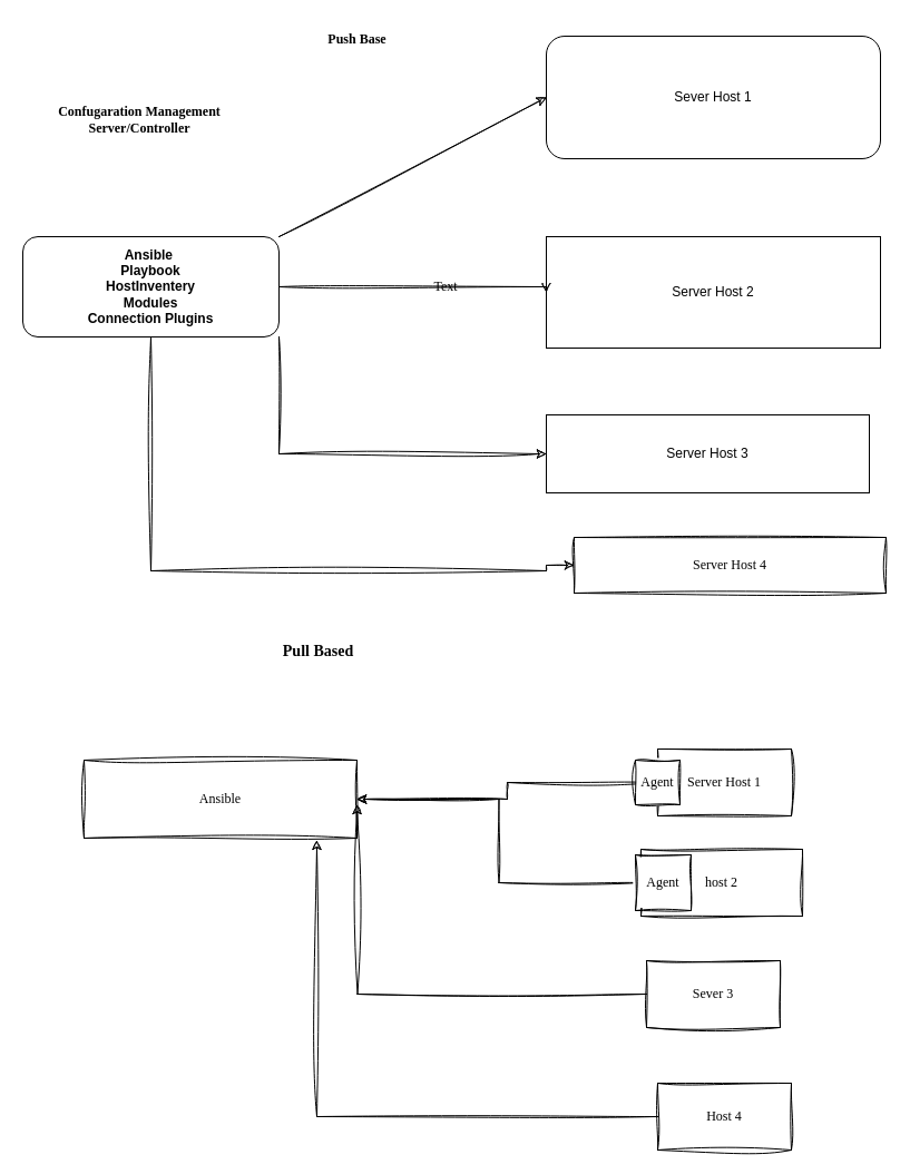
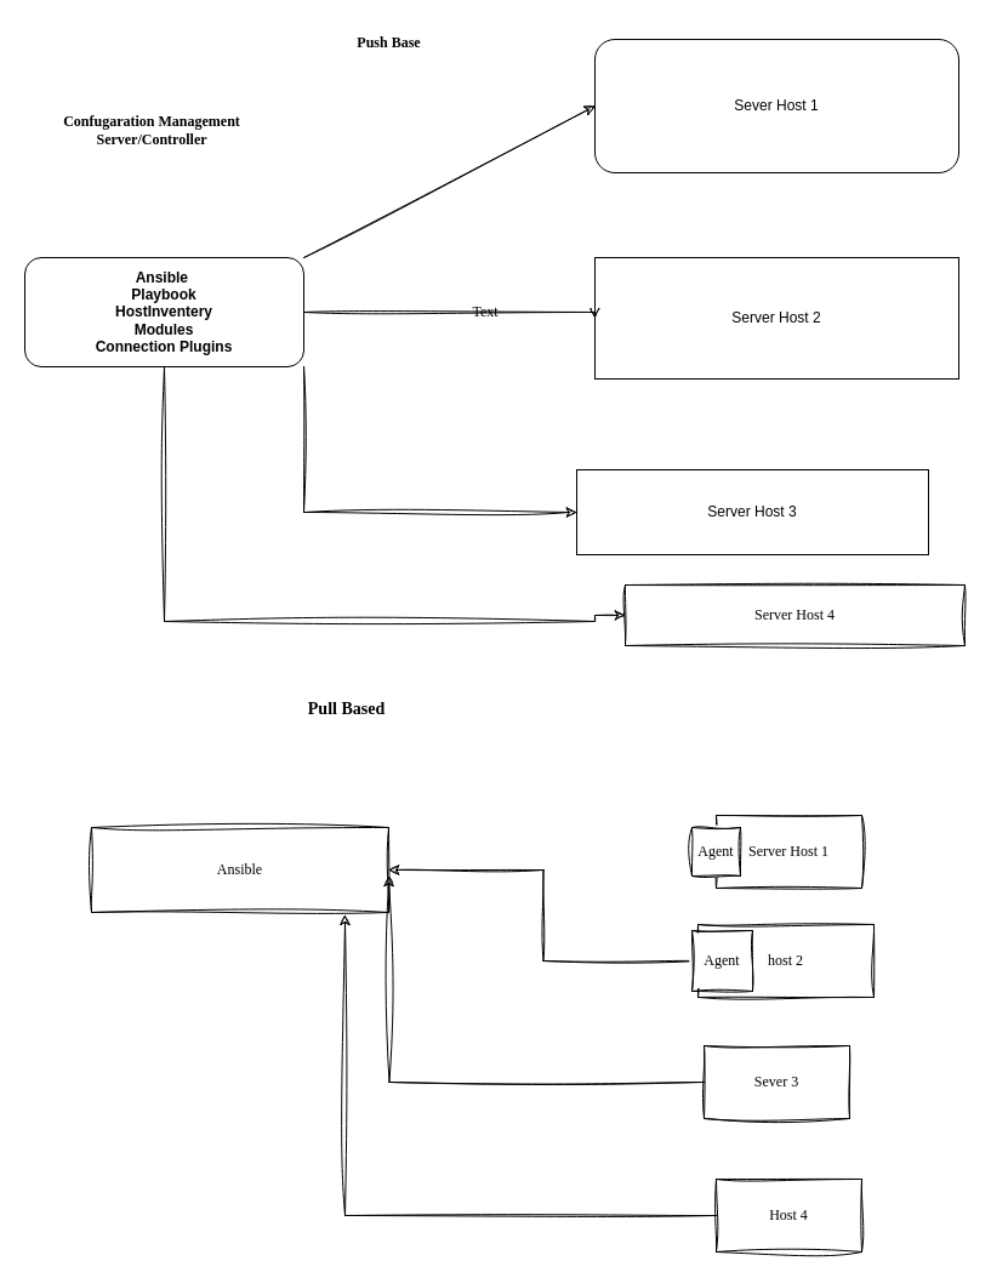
- <mxCell id="4" value="Server Host 3" style="rounded=0;whiteSpace=wrap;html=1;" parent="1" vertex="1"><mxGeometry x="490" y="372" width="290" height="70" as="geometry" /></mxCell>
+ <mxCell id="4" value="Server Host 3" style="rounded=0;whiteSpace=wrap;html=1;" parent="1" vertex="1"><mxGeometry x="475" y="387" width="290" height="70" as="geometry" /></mxCell>
- <mxCell id="16" style="edgeStyle=orthogonalEdgeStyle;rounded=0;sketch=1;hachureGap=4;jiggle=2;curveFitting=1;orthogonalLoop=1;jettySize=auto;html=1;entryX=1;entryY=0.5;entryDx=0;entryDy=0;fontFamily=Architects Daughter;fontSource=https%3A%2F%2Ffonts.googleapis.com%2Fcss%3Ffamily%3DArchitects%2BDaughter;" edge="1" parent="1" source="17" target="15"><mxGeometry relative="1" as="geometry" /></mxCell>
